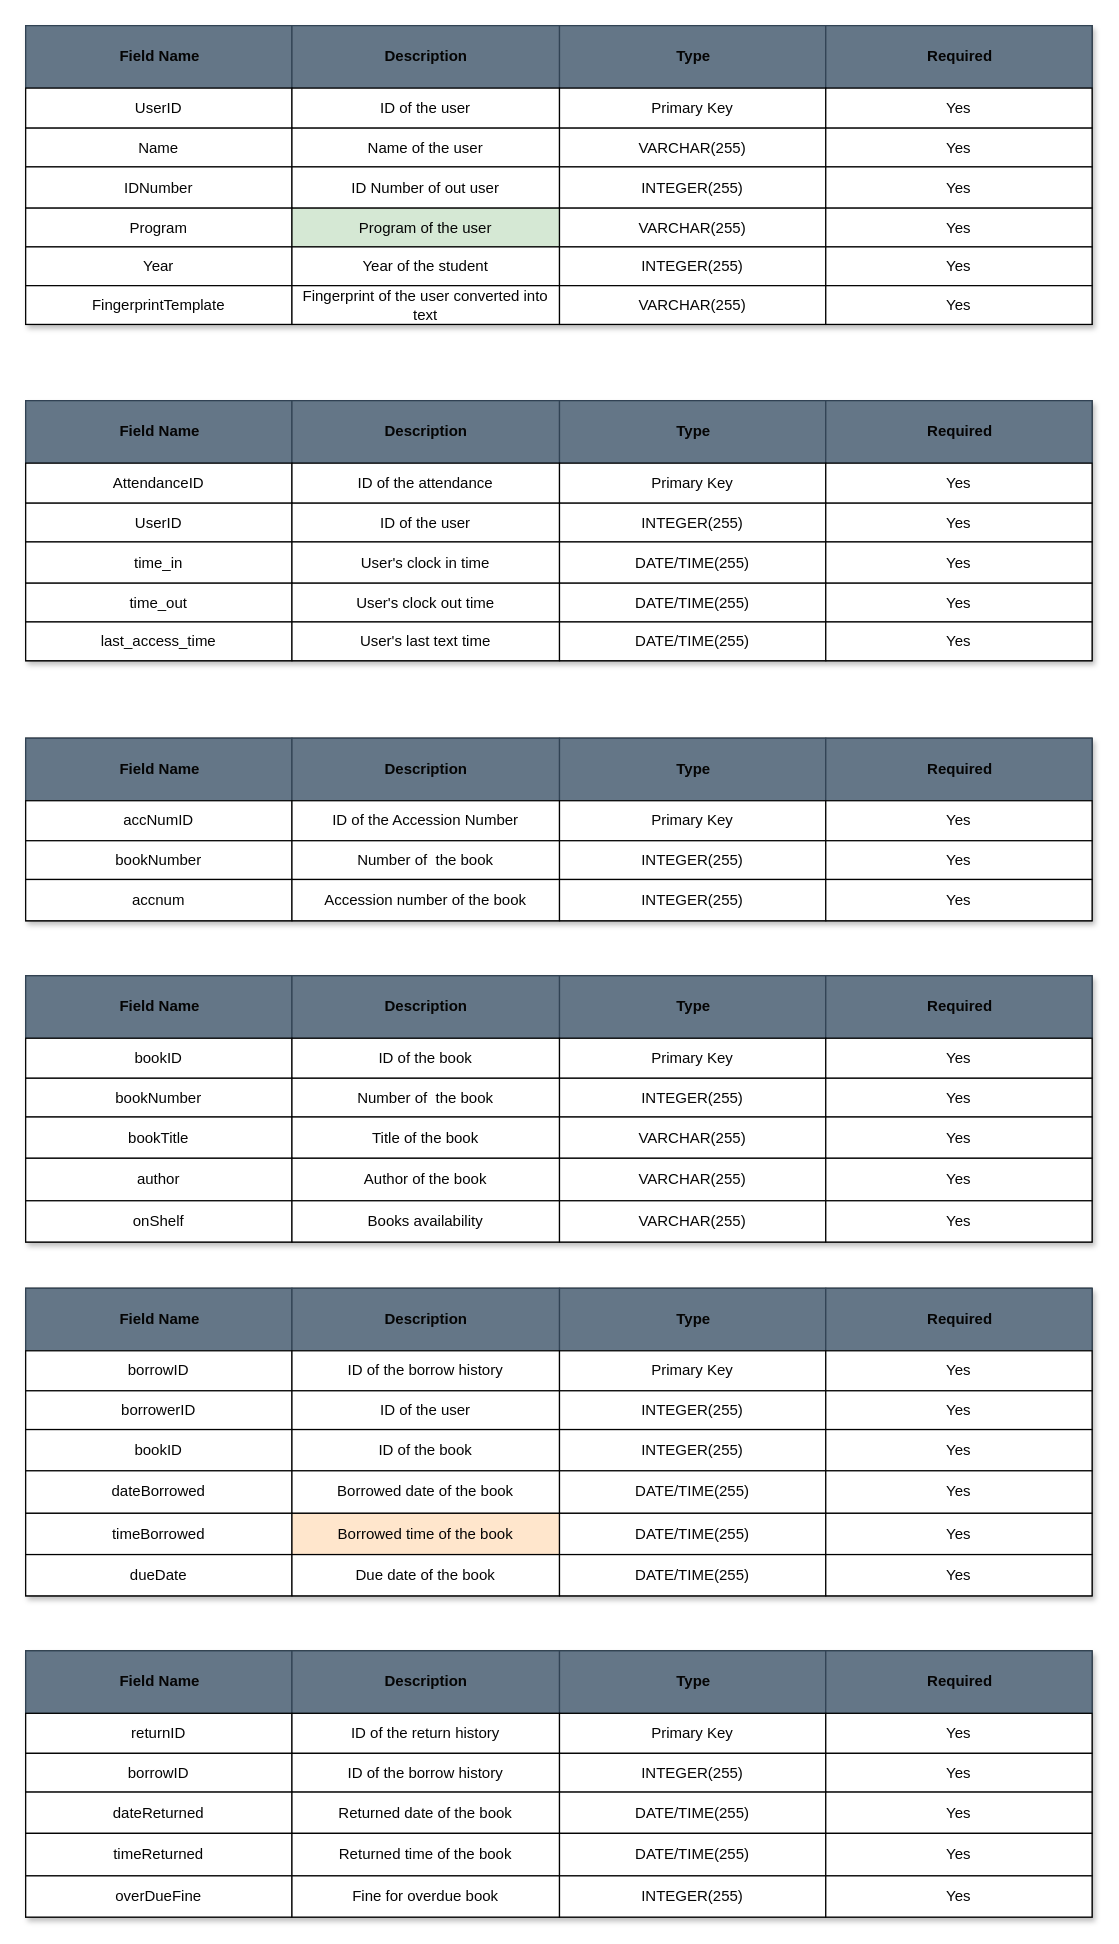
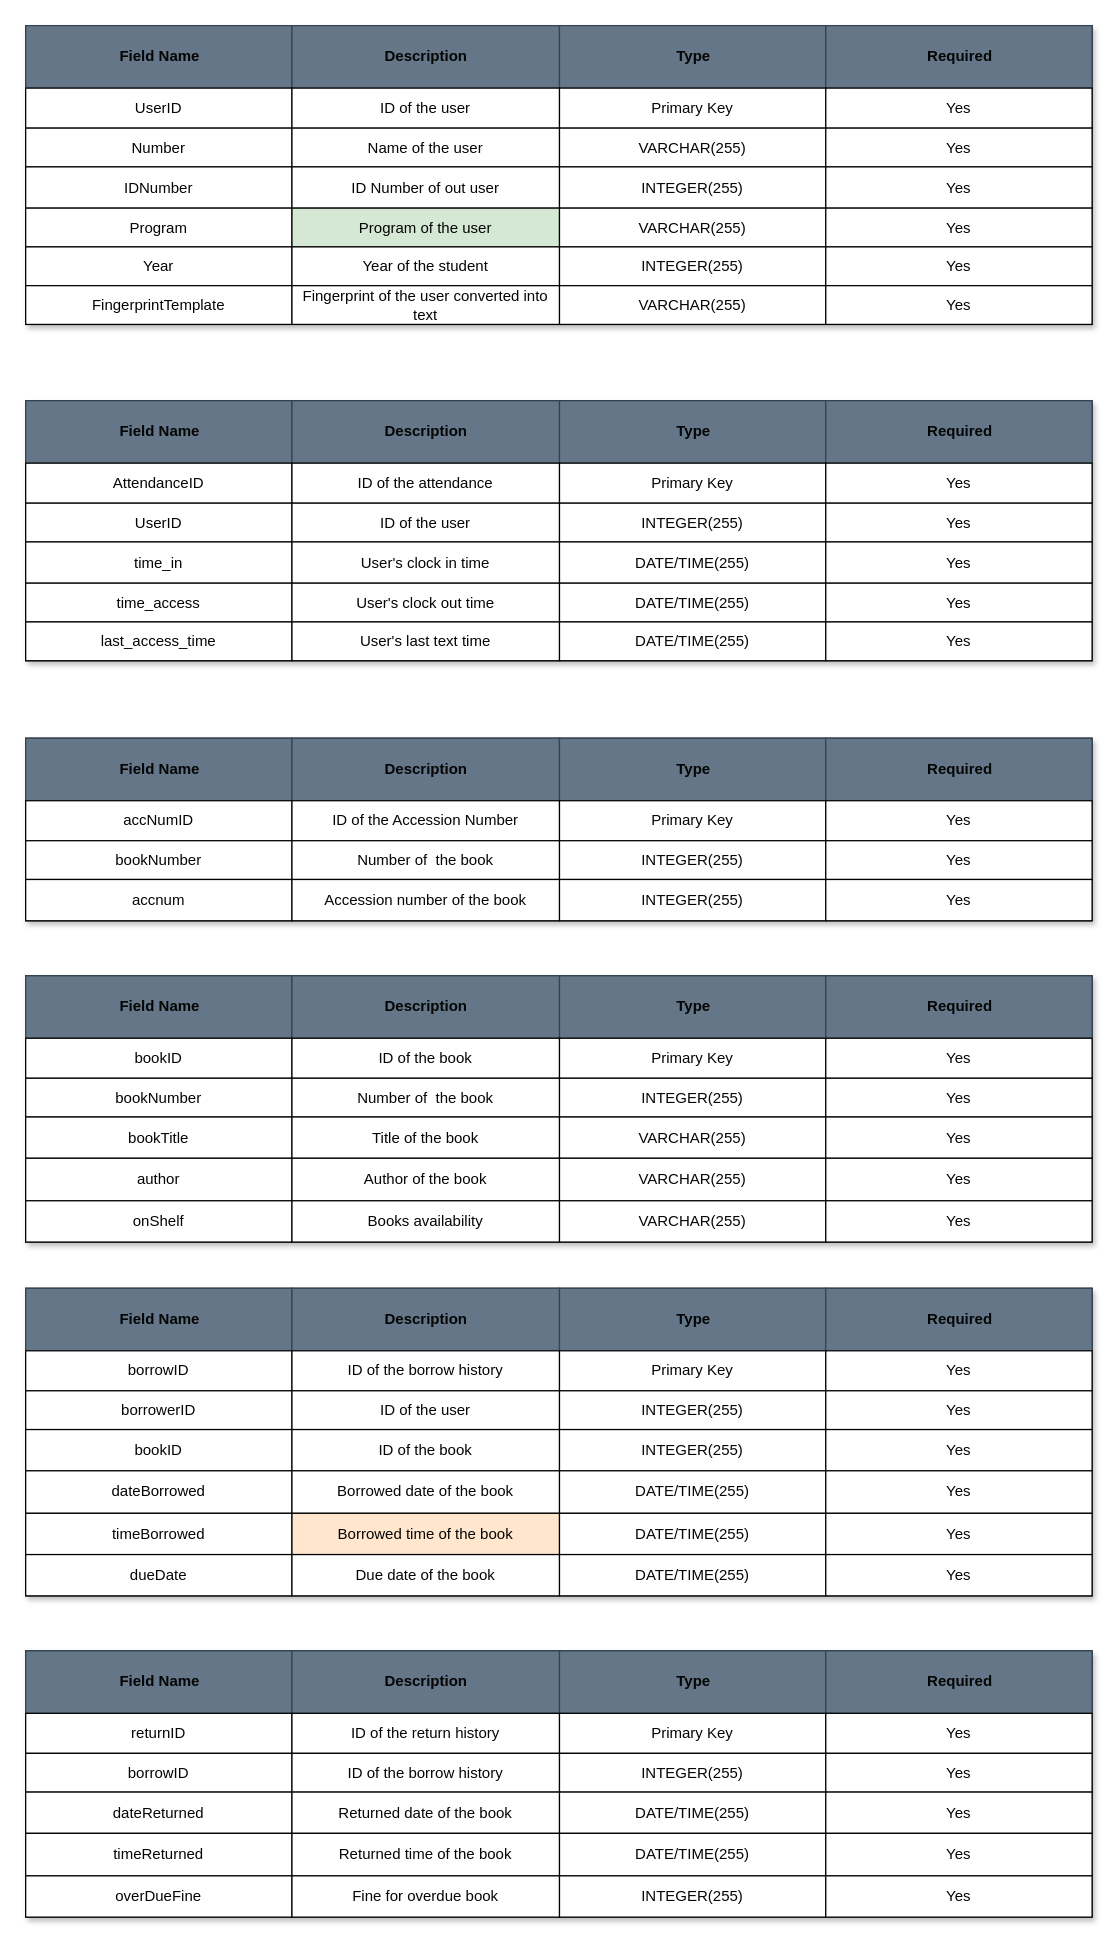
- <mxCell id="14" value="Name" style="connectable=0;recursiveResize=0;whiteSpace=wrap;html=1;fontColor=#050505;" vertex="1" parent="13"><mxGeometry width="213" height="31" as="geometry"><mxRectangle width="213" height="31" as="alternateBounds" /></mxGeometry></mxCell>
+ <mxCell id="14" value="Number" style="connectable=0;recursiveResize=0;whiteSpace=wrap;html=1;fontColor=#050505;" vertex="1" parent="13"><mxGeometry width="213" height="31" as="geometry"><mxRectangle width="213" height="31" as="alternateBounds" /></mxGeometry></mxCell>
- <mxCell id="60" value="time_out" style="connectable=0;recursiveResize=0;whiteSpace=wrap;html=1;fontColor=#050505;" vertex="1" parent="59"><mxGeometry width="213" height="31" as="geometry"><mxRectangle width="213" height="31" as="alternateBounds" /></mxGeometry></mxCell>
+ <mxCell id="60" value="time_access" style="connectable=0;recursiveResize=0;whiteSpace=wrap;html=1;fontColor=#050505;" vertex="1" parent="59"><mxGeometry width="213" height="31" as="geometry"><mxRectangle width="213" height="31" as="alternateBounds" /></mxGeometry></mxCell>
